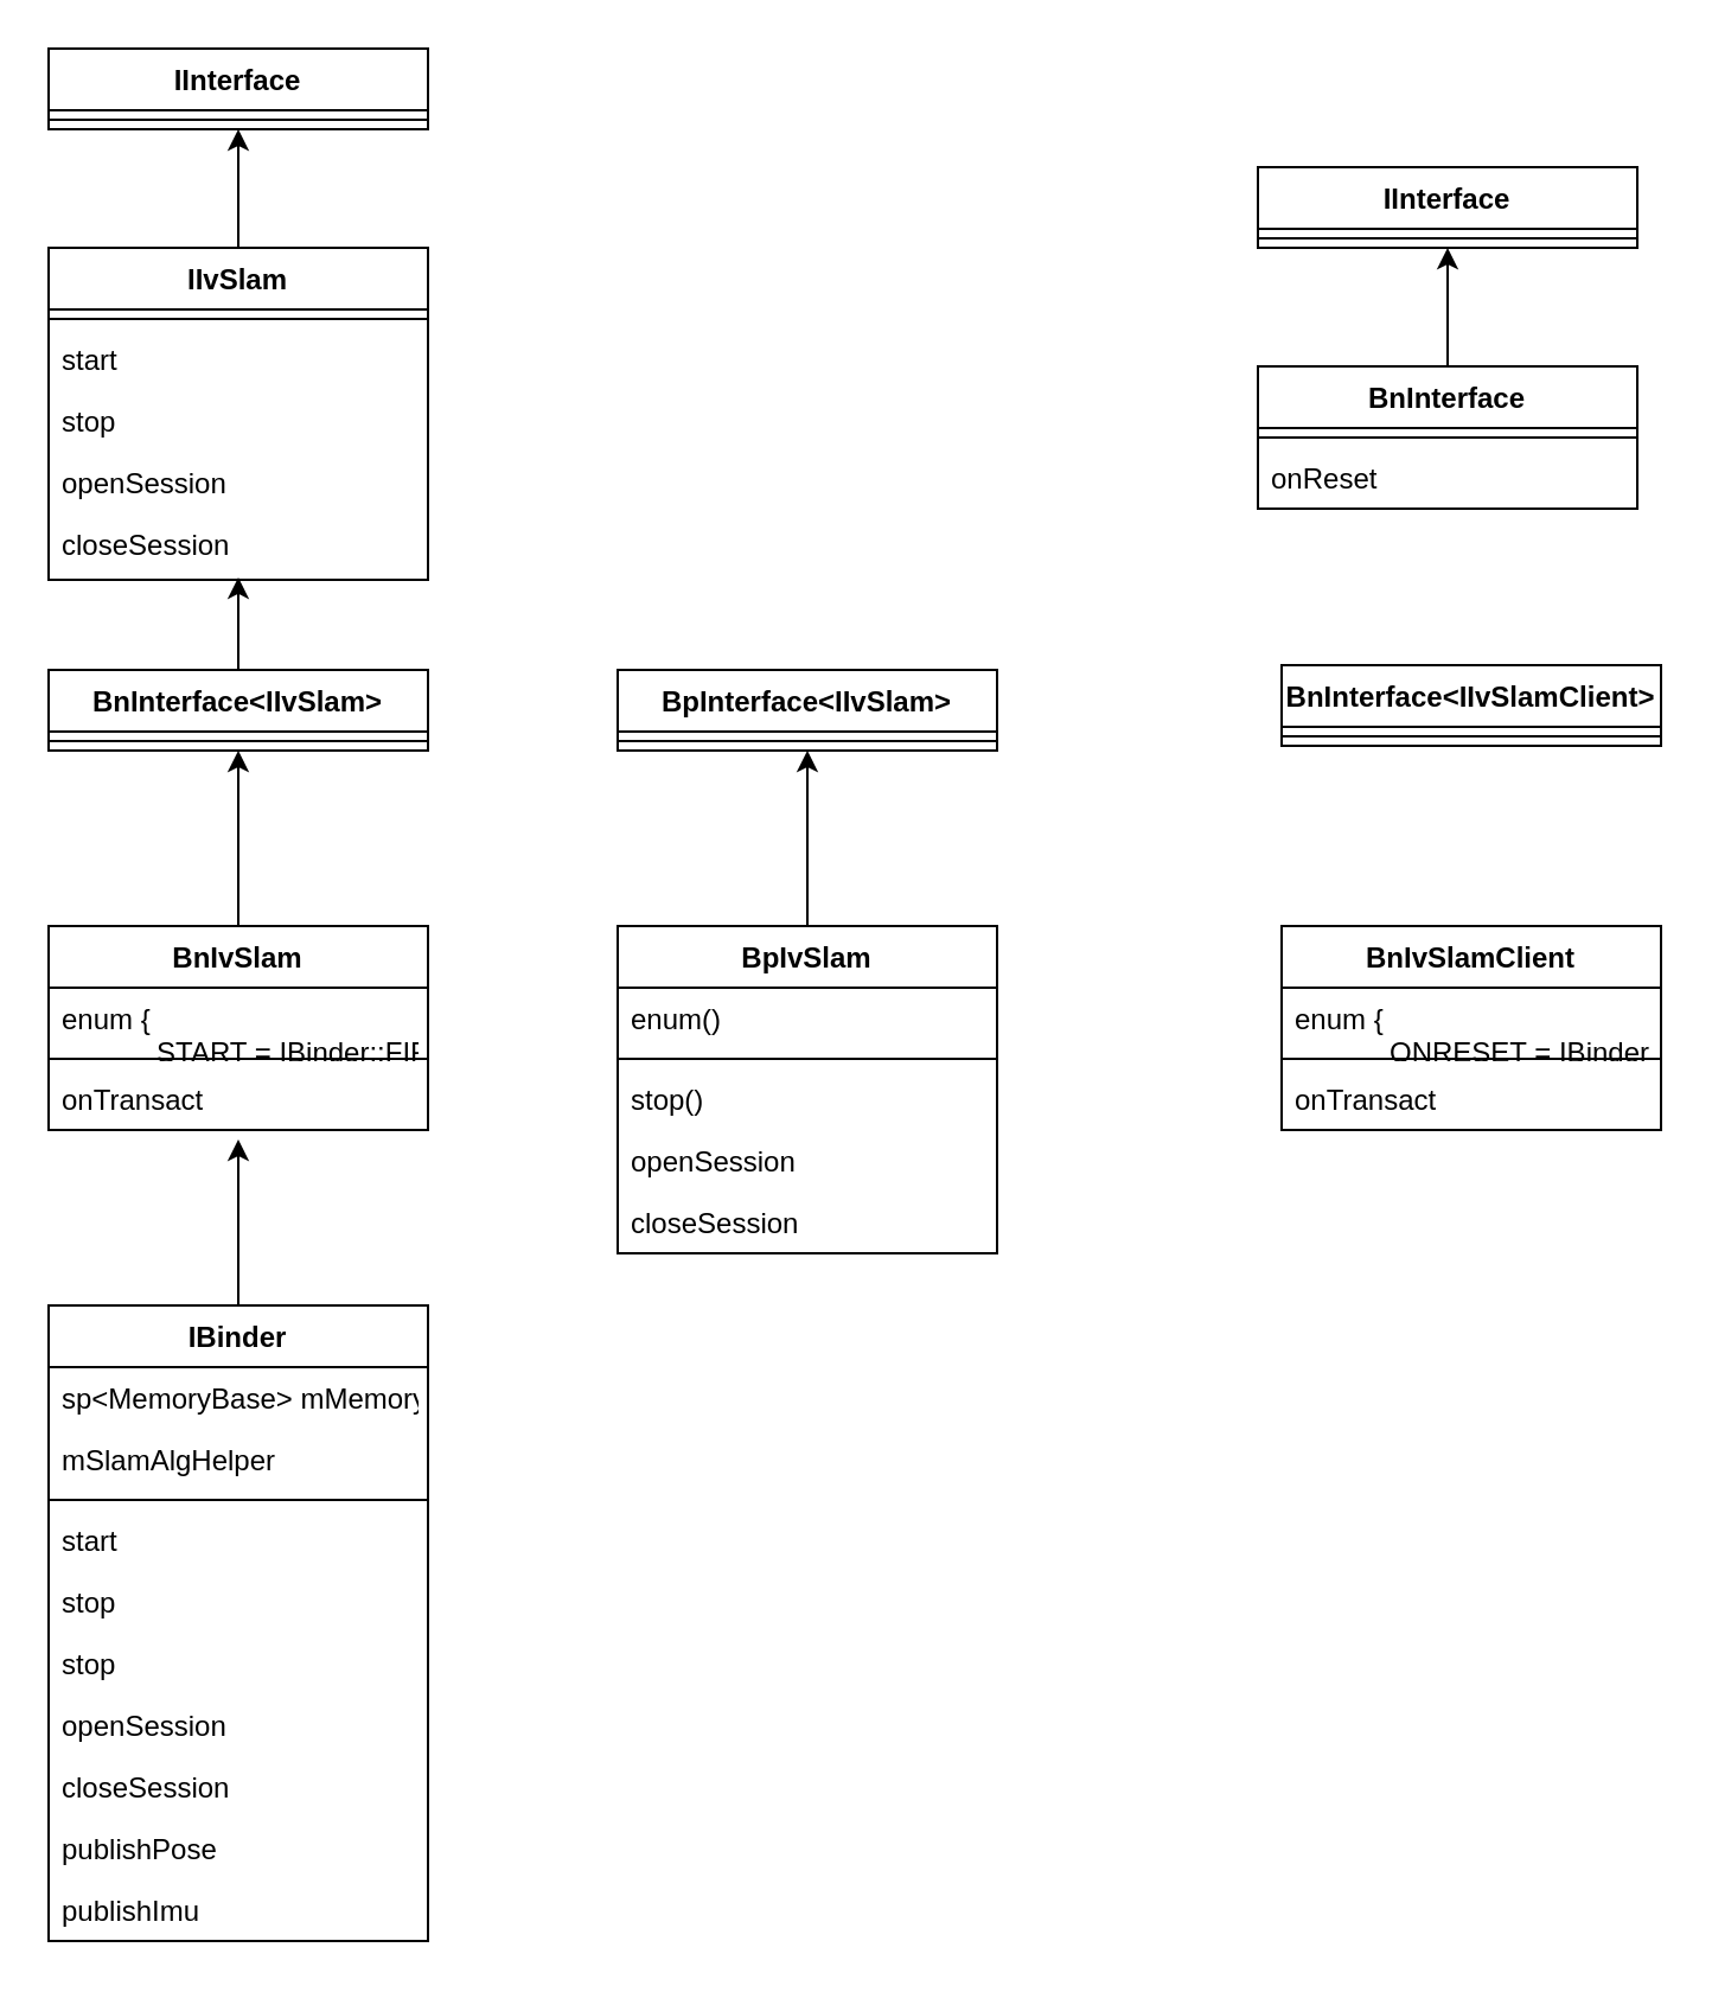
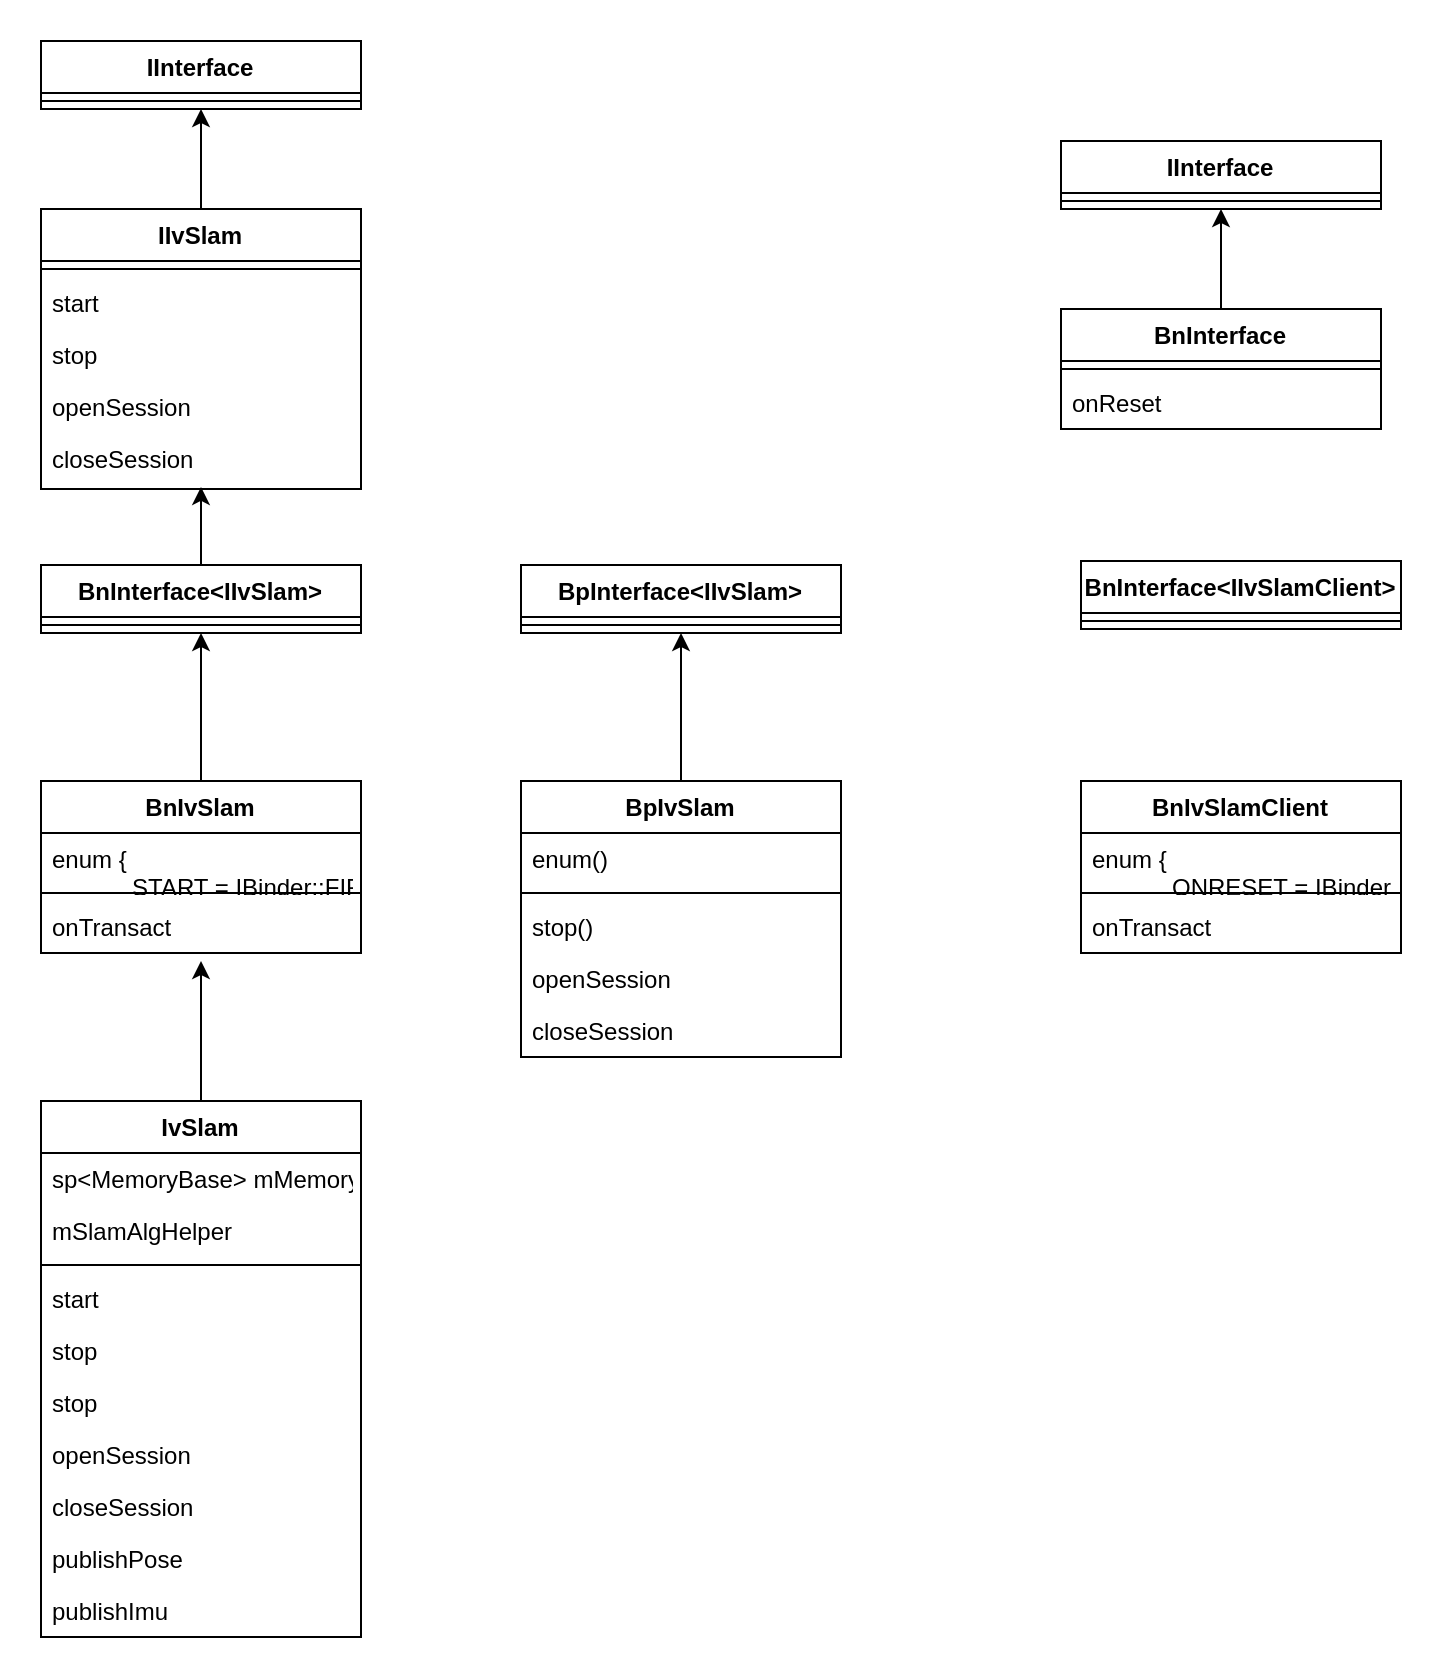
- <mxCell id="3" value="IBinder" style="swimlane;fontStyle=1;align=center;verticalAlign=top;childLayout=stackLayout;horizontal=1;startSize=26;horizontalStack=0;resizeParent=1;resizeParentMax=0;resizeLast=0;collapsible=1;marginBottom=0;" vertex="1" parent="1"><mxGeometry x="20" y="550" width="160" height="268" as="geometry" /></mxCell>
+ <mxCell id="3" value="IvSlam" style="swimlane;fontStyle=1;align=center;verticalAlign=top;childLayout=stackLayout;horizontal=1;startSize=26;horizontalStack=0;resizeParent=1;resizeParentMax=0;resizeLast=0;collapsible=1;marginBottom=0;" vertex="1" parent="1"><mxGeometry x="20" y="550" width="160" height="268" as="geometry" /></mxCell>
